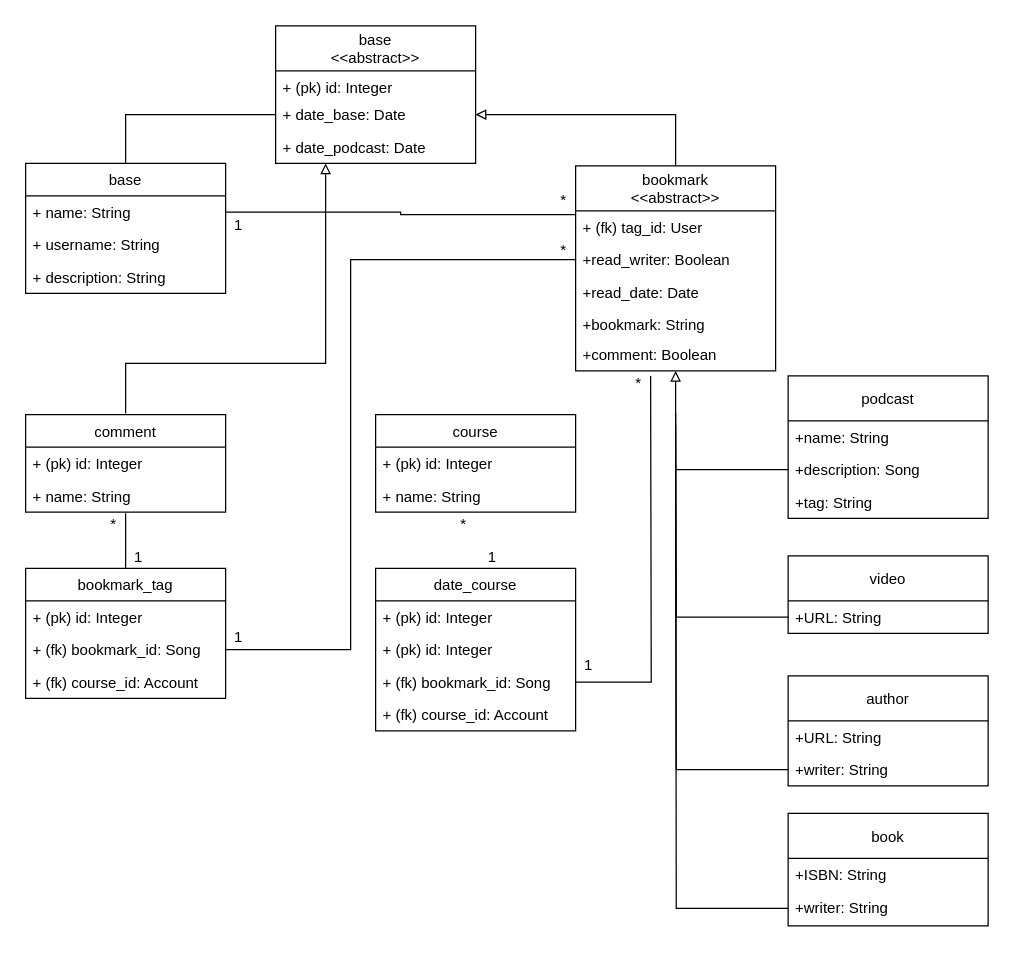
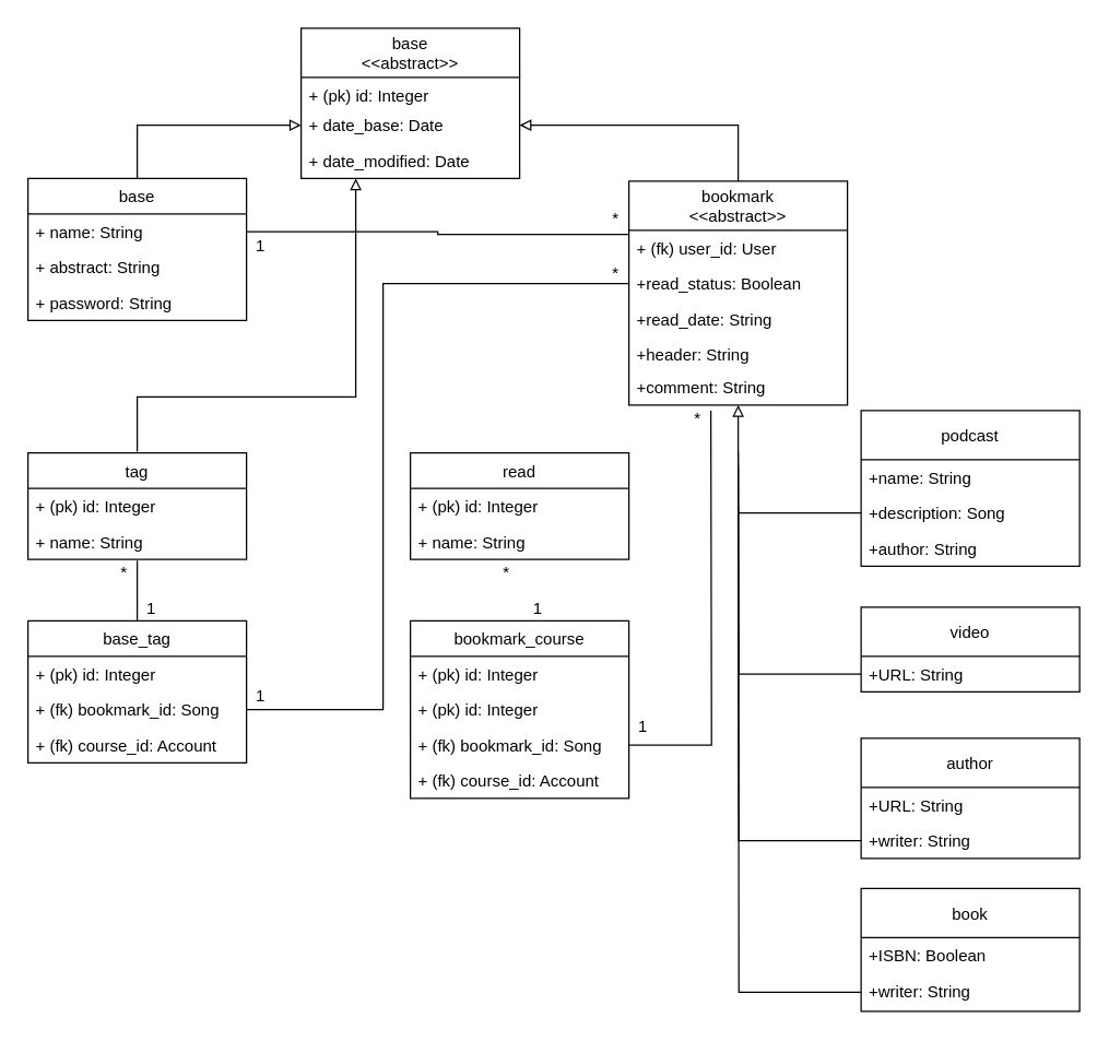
- <mxCell id="2" style="edgeStyle=orthogonalEdgeStyle;rounded=0;orthogonalLoop=1;jettySize=auto;html=1;entryX=0;entryY=0.5;entryDx=0;entryDy=0;endArrow=none;endFill=0;" edge="1" parent="1" source="3" target="9"><mxGeometry relative="1" as="geometry" /></mxCell>
+ <mxCell id="2" style="edgeStyle=orthogonalEdgeStyle;rounded=0;orthogonalLoop=1;jettySize=auto;html=1;entryX=0;entryY=0.5;entryDx=0;entryDy=0;endArrow=block;endFill=0;" edge="1" parent="1" source="3" target="9"><mxGeometry relative="1" as="geometry" /></mxCell>
- <mxCell id="10" value="+ date_podcast: Date" style="text;strokeColor=none;fillColor=none;align=left;verticalAlign=top;spacingLeft=4;spacingRight=4;overflow=hidden;rotatable=0;points=[[0,0.5],[1,0.5]];portConstraint=eastwest;" parent="7" vertex="1"><mxGeometry y="84" width="160" height="26" as="geometry" /></mxCell>
+ <mxCell id="10" value="+ date_modified: Date" style="text;strokeColor=none;fillColor=none;align=left;verticalAlign=top;spacingLeft=4;spacingRight=4;overflow=hidden;rotatable=0;points=[[0,0.5],[1,0.5]];portConstraint=eastwest;" parent="7" vertex="1"><mxGeometry y="84" width="160" height="26" as="geometry" /></mxCell>
- <mxCell id="13" value="+ (fk) tag_id: User" style="text;strokeColor=none;fillColor=none;align=left;verticalAlign=top;spacingLeft=4;spacingRight=4;overflow=hidden;rotatable=0;points=[[0,0.5],[1,0.5]];portConstraint=eastwest;" vertex="1" parent="12"><mxGeometry y="36" width="160" height="26" as="geometry" /></mxCell>
+ <mxCell id="13" value="+ (fk) user_id: User" style="text;strokeColor=none;fillColor=none;align=left;verticalAlign=top;spacingLeft=4;spacingRight=4;overflow=hidden;rotatable=0;points=[[0,0.5],[1,0.5]];portConstraint=eastwest;" vertex="1" parent="12"><mxGeometry y="36" width="160" height="26" as="geometry" /></mxCell>
- <mxCell id="5" value="+ username: String" style="text;strokeColor=none;fillColor=none;align=left;verticalAlign=top;spacingLeft=4;spacingRight=4;overflow=hidden;rotatable=0;points=[[0,0.5],[1,0.5]];portConstraint=eastwest;" parent="3" vertex="1"><mxGeometry y="52" width="160" height="26" as="geometry" /></mxCell>
+ <mxCell id="5" value="+ abstract: String" style="text;strokeColor=none;fillColor=none;align=left;verticalAlign=top;spacingLeft=4;spacingRight=4;overflow=hidden;rotatable=0;points=[[0,0.5],[1,0.5]];portConstraint=eastwest;" parent="3" vertex="1"><mxGeometry y="52" width="160" height="26" as="geometry" /></mxCell>
- <mxCell id="14" value="+read_writer: Boolean" style="text;strokeColor=none;fillColor=none;align=left;verticalAlign=top;spacingLeft=4;spacingRight=4;overflow=hidden;rotatable=0;points=[[0,0.5],[1,0.5]];portConstraint=eastwest;" vertex="1" parent="12"><mxGeometry y="62" width="160" height="26" as="geometry" /></mxCell>
+ <mxCell id="14" value="+read_status: Boolean" style="text;strokeColor=none;fillColor=none;align=left;verticalAlign=top;spacingLeft=4;spacingRight=4;overflow=hidden;rotatable=0;points=[[0,0.5],[1,0.5]];portConstraint=eastwest;" vertex="1" parent="12"><mxGeometry y="62" width="160" height="26" as="geometry" /></mxCell>
- <mxCell id="6" value="+ description: String" style="text;strokeColor=none;fillColor=none;align=left;verticalAlign=top;spacingLeft=4;spacingRight=4;overflow=hidden;rotatable=0;points=[[0,0.5],[1,0.5]];portConstraint=eastwest;" parent="3" vertex="1"><mxGeometry y="78" width="160" height="26" as="geometry" /></mxCell>
+ <mxCell id="6" value="+ password: String" style="text;strokeColor=none;fillColor=none;align=left;verticalAlign=top;spacingLeft=4;spacingRight=4;overflow=hidden;rotatable=0;points=[[0,0.5],[1,0.5]];portConstraint=eastwest;" parent="3" vertex="1"><mxGeometry y="78" width="160" height="26" as="geometry" /></mxCell>
- <mxCell id="15" value="+read_date: Date" style="text;strokeColor=none;fillColor=none;align=left;verticalAlign=top;spacingLeft=4;spacingRight=4;overflow=hidden;rotatable=0;points=[[0,0.5],[1,0.5]];portConstraint=eastwest;" vertex="1" parent="12"><mxGeometry y="88" width="160" height="26" as="geometry" /></mxCell>
+ <mxCell id="15" value="+read_date: String" style="text;strokeColor=none;fillColor=none;align=left;verticalAlign=top;spacingLeft=4;spacingRight=4;overflow=hidden;rotatable=0;points=[[0,0.5],[1,0.5]];portConstraint=eastwest;" vertex="1" parent="12"><mxGeometry y="88" width="160" height="26" as="geometry" /></mxCell>
- <mxCell id="16" value="+bookmark: String" style="text;strokeColor=none;fillColor=none;align=left;verticalAlign=top;spacingLeft=4;spacingRight=4;overflow=hidden;rotatable=0;points=[[0,0.5],[1,0.5]];portConstraint=eastwest;" vertex="1" parent="12"><mxGeometry y="114" width="160" height="24" as="geometry" /></mxCell>
+ <mxCell id="16" value="+header: String" style="text;strokeColor=none;fillColor=none;align=left;verticalAlign=top;spacingLeft=4;spacingRight=4;overflow=hidden;rotatable=0;points=[[0,0.5],[1,0.5]];portConstraint=eastwest;" vertex="1" parent="12"><mxGeometry y="114" width="160" height="24" as="geometry" /></mxCell>
- <mxCell id="17" value="+comment: Boolean" style="text;strokeColor=none;fillColor=none;align=left;verticalAlign=top;spacingLeft=4;spacingRight=4;overflow=hidden;rotatable=0;points=[[0,0.5],[1,0.5]];portConstraint=eastwest;" vertex="1" parent="12"><mxGeometry y="138" width="160" height="26" as="geometry" /></mxCell>
+ <mxCell id="17" value="+comment: String" style="text;strokeColor=none;fillColor=none;align=left;verticalAlign=top;spacingLeft=4;spacingRight=4;overflow=hidden;rotatable=0;points=[[0,0.5],[1,0.5]];portConstraint=eastwest;" vertex="1" parent="12"><mxGeometry y="138" width="160" height="26" as="geometry" /></mxCell>
- <mxCell id="26" value="comment" style="swimlane;fontStyle=0;childLayout=stackLayout;horizontal=1;startSize=26;fillColor=none;horizontalStack=0;resizeParent=1;resizeParentMax=0;resizeLast=0;collapsible=1;marginBottom=0;" vertex="1" parent="1"><mxGeometry x="20" y="331" width="160" height="78" as="geometry"><mxRectangle x="270" y="35" width="70" height="26" as="alternateBounds" /></mxGeometry></mxCell>
+ <mxCell id="26" value="tag" style="swimlane;fontStyle=0;childLayout=stackLayout;horizontal=1;startSize=26;fillColor=none;horizontalStack=0;resizeParent=1;resizeParentMax=0;resizeLast=0;collapsible=1;marginBottom=0;" vertex="1" parent="1"><mxGeometry x="20" y="331" width="160" height="78" as="geometry"><mxRectangle x="270" y="35" width="70" height="26" as="alternateBounds" /></mxGeometry></mxCell>
- <mxCell id="23" value="course" style="swimlane;fontStyle=0;childLayout=stackLayout;horizontal=1;startSize=26;fillColor=none;horizontalStack=0;resizeParent=1;resizeParentMax=0;resizeLast=0;collapsible=1;marginBottom=0;" vertex="1" parent="1"><mxGeometry x="300" y="331" width="160" height="78" as="geometry"><mxRectangle x="270" y="35" width="70" height="26" as="alternateBounds" /></mxGeometry></mxCell>
+ <mxCell id="23" value="read" style="swimlane;fontStyle=0;childLayout=stackLayout;horizontal=1;startSize=26;fillColor=none;horizontalStack=0;resizeParent=1;resizeParentMax=0;resizeLast=0;collapsible=1;marginBottom=0;" vertex="1" parent="1"><mxGeometry x="300" y="331" width="160" height="78" as="geometry"><mxRectangle x="270" y="35" width="70" height="26" as="alternateBounds" /></mxGeometry></mxCell>
- <mxCell id="43" value="+tag: String" style="text;strokeColor=none;fillColor=none;align=left;verticalAlign=top;spacingLeft=4;spacingRight=4;overflow=hidden;rotatable=0;points=[[0,0.5],[1,0.5]];portConstraint=eastwest;" vertex="1" parent="40"><mxGeometry y="88" width="160" height="26" as="geometry" /></mxCell>
+ <mxCell id="43" value="+author: String" style="text;strokeColor=none;fillColor=none;align=left;verticalAlign=top;spacingLeft=4;spacingRight=4;overflow=hidden;rotatable=0;points=[[0,0.5],[1,0.5]];portConstraint=eastwest;" vertex="1" parent="40"><mxGeometry y="88" width="160" height="26" as="geometry" /></mxCell>
- <mxCell id="30" value="bookmark_tag" style="swimlane;fontStyle=0;childLayout=stackLayout;horizontal=1;startSize=26;fillColor=none;horizontalStack=0;resizeParent=1;resizeParentMax=0;resizeLast=0;collapsible=1;marginBottom=0;" vertex="1" parent="1"><mxGeometry x="20" y="454" width="160" height="104" as="geometry"><mxRectangle x="270" y="35" width="70" height="26" as="alternateBounds" /></mxGeometry></mxCell>
+ <mxCell id="30" value="base_tag" style="swimlane;fontStyle=0;childLayout=stackLayout;horizontal=1;startSize=26;fillColor=none;horizontalStack=0;resizeParent=1;resizeParentMax=0;resizeLast=0;collapsible=1;marginBottom=0;" vertex="1" parent="1"><mxGeometry x="20" y="454" width="160" height="104" as="geometry"><mxRectangle x="270" y="35" width="70" height="26" as="alternateBounds" /></mxGeometry></mxCell>
- <mxCell id="18" value="date_course" style="swimlane;fontStyle=0;childLayout=stackLayout;horizontal=1;startSize=26;fillColor=none;horizontalStack=0;resizeParent=1;resizeParentMax=0;resizeLast=0;collapsible=1;marginBottom=0;" vertex="1" parent="1"><mxGeometry x="300" y="454" width="160" height="130" as="geometry"><mxRectangle x="270" y="35" width="70" height="26" as="alternateBounds" /></mxGeometry></mxCell>
+ <mxCell id="18" value="bookmark_course" style="swimlane;fontStyle=0;childLayout=stackLayout;horizontal=1;startSize=26;fillColor=none;horizontalStack=0;resizeParent=1;resizeParentMax=0;resizeLast=0;collapsible=1;marginBottom=0;" vertex="1" parent="1"><mxGeometry x="300" y="454" width="160" height="130" as="geometry"><mxRectangle x="270" y="35" width="70" height="26" as="alternateBounds" /></mxGeometry></mxCell>
- <mxCell id="36" value="+ISBN: String" style="text;strokeColor=none;fillColor=none;align=left;verticalAlign=top;spacingLeft=4;spacingRight=4;overflow=hidden;rotatable=0;points=[[0,0.5],[1,0.5]];portConstraint=eastwest;" vertex="1" parent="35"><mxGeometry y="36" width="160" height="26" as="geometry" /></mxCell>
+ <mxCell id="36" value="+ISBN: Boolean" style="text;strokeColor=none;fillColor=none;align=left;verticalAlign=top;spacingLeft=4;spacingRight=4;overflow=hidden;rotatable=0;points=[[0,0.5],[1,0.5]];portConstraint=eastwest;" vertex="1" parent="35"><mxGeometry y="36" width="160" height="26" as="geometry" /></mxCell>
